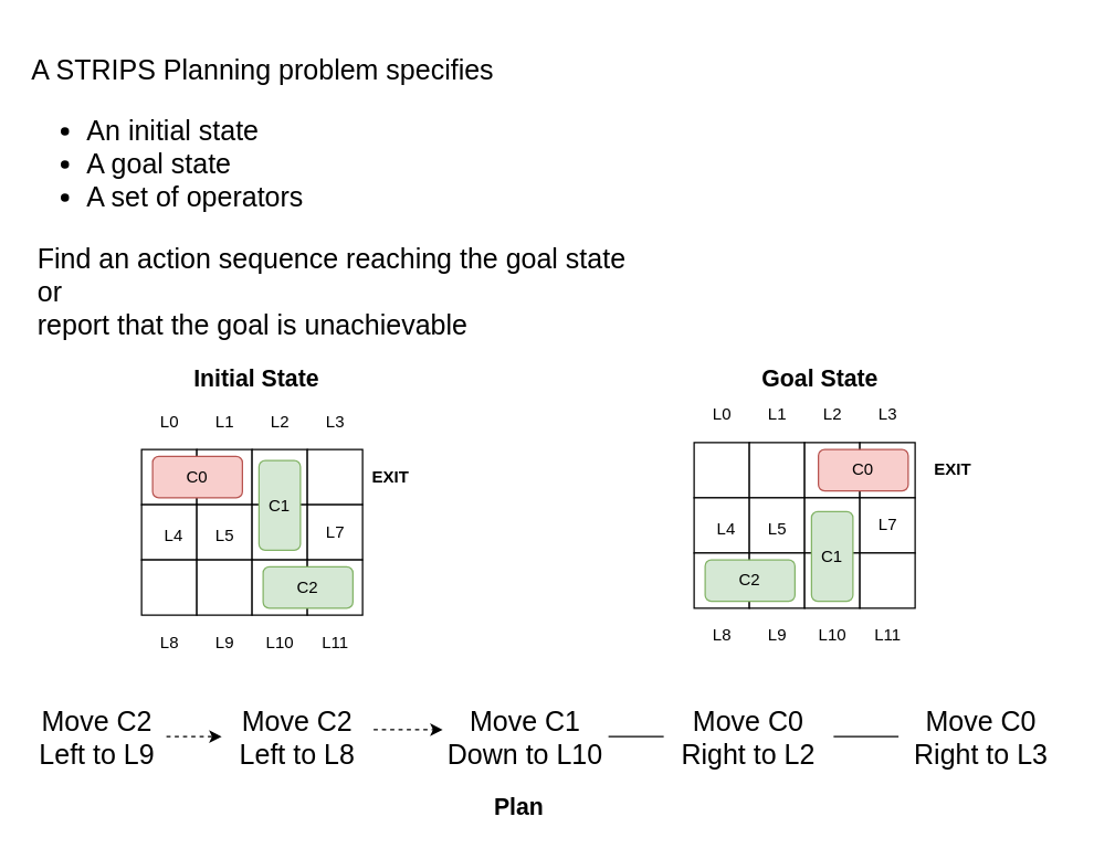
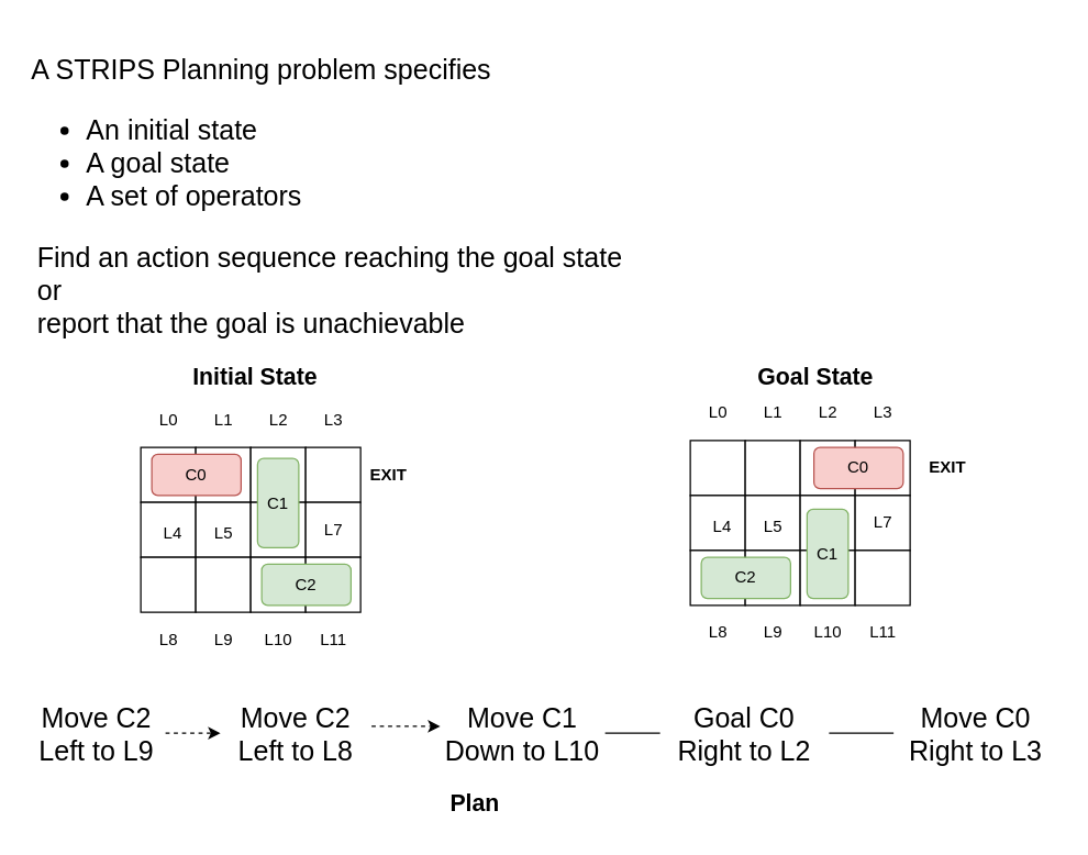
- <mxCell id="73" value="Move C0 Right to L2" style="text;html=1;strokeColor=none;fillColor=none;align=center;verticalAlign=middle;whiteSpace=wrap;rounded=0;fontSize=20;" vertex="1" parent="67"><mxGeometry x="460" width="123" height="20" as="geometry" /></mxCell>
+ <mxCell id="73" value="Goal C0 Right to L2" style="text;html=1;strokeColor=none;fillColor=none;align=center;verticalAlign=middle;whiteSpace=wrap;rounded=0;fontSize=20;" vertex="1" parent="67"><mxGeometry x="460" width="123" height="20" as="geometry" /></mxCell>
- <mxCell id="66" value="Plan" style="text;html=1;align=center;verticalAlign=middle;resizable=0;points=[];autosize=1;fontStyle=1;fontSize=17;" vertex="1" parent="1"><mxGeometry x="350" y="570" width="50" height="30" as="geometry" /></mxCell>
+ <mxCell id="66" value="Plan" style="text;html=1;align=center;verticalAlign=middle;resizable=0;points=[];autosize=1;fontStyle=1;fontSize=17;" vertex="1" parent="1"><mxGeometry x="320" y="570" width="50" height="30" as="geometry" /></mxCell>
